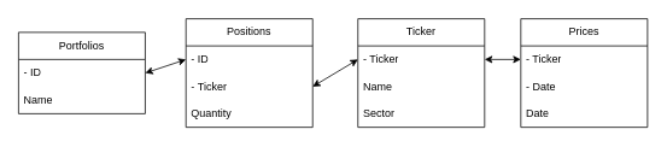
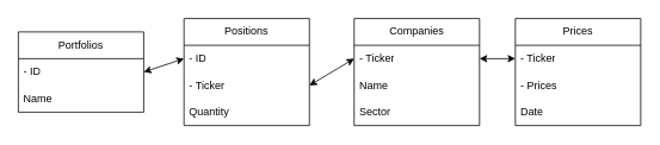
- <mxCell id="2" value="Ticker" style="swimlane;fontStyle=0;childLayout=stackLayout;horizontal=1;startSize=30;horizontalStack=0;resizeParent=1;resizeParentMax=0;resizeLast=0;collapsible=1;marginBottom=0;whiteSpace=wrap;html=1;" vertex="1" parent="1"><mxGeometry x="395" y="20" width="140" height="120" as="geometry"><mxRectangle x="60" y="60" width="100" height="30" as="alternateBounds" /></mxGeometry></mxCell>
+ <mxCell id="2" value="Companies" style="swimlane;fontStyle=0;childLayout=stackLayout;horizontal=1;startSize=30;horizontalStack=0;resizeParent=1;resizeParentMax=0;resizeLast=0;collapsible=1;marginBottom=0;whiteSpace=wrap;html=1;" vertex="1" parent="1"><mxGeometry x="395" y="20" width="140" height="120" as="geometry"><mxRectangle x="60" y="60" width="100" height="30" as="alternateBounds" /></mxGeometry></mxCell>
- <mxCell id="17" value="- Date" style="text;strokeColor=none;fillColor=none;align=left;verticalAlign=middle;spacingLeft=4;spacingRight=4;overflow=hidden;points=[[0,0.5],[1,0.5]];portConstraint=eastwest;rotatable=0;whiteSpace=wrap;html=1;" vertex="1" parent="15"><mxGeometry y="60" width="140" height="30" as="geometry" /></mxCell>
+ <mxCell id="17" value="- Prices" style="text;strokeColor=none;fillColor=none;align=left;verticalAlign=middle;spacingLeft=4;spacingRight=4;overflow=hidden;points=[[0,0.5],[1,0.5]];portConstraint=eastwest;rotatable=0;whiteSpace=wrap;html=1;" vertex="1" parent="15"><mxGeometry y="60" width="140" height="30" as="geometry" /></mxCell>
